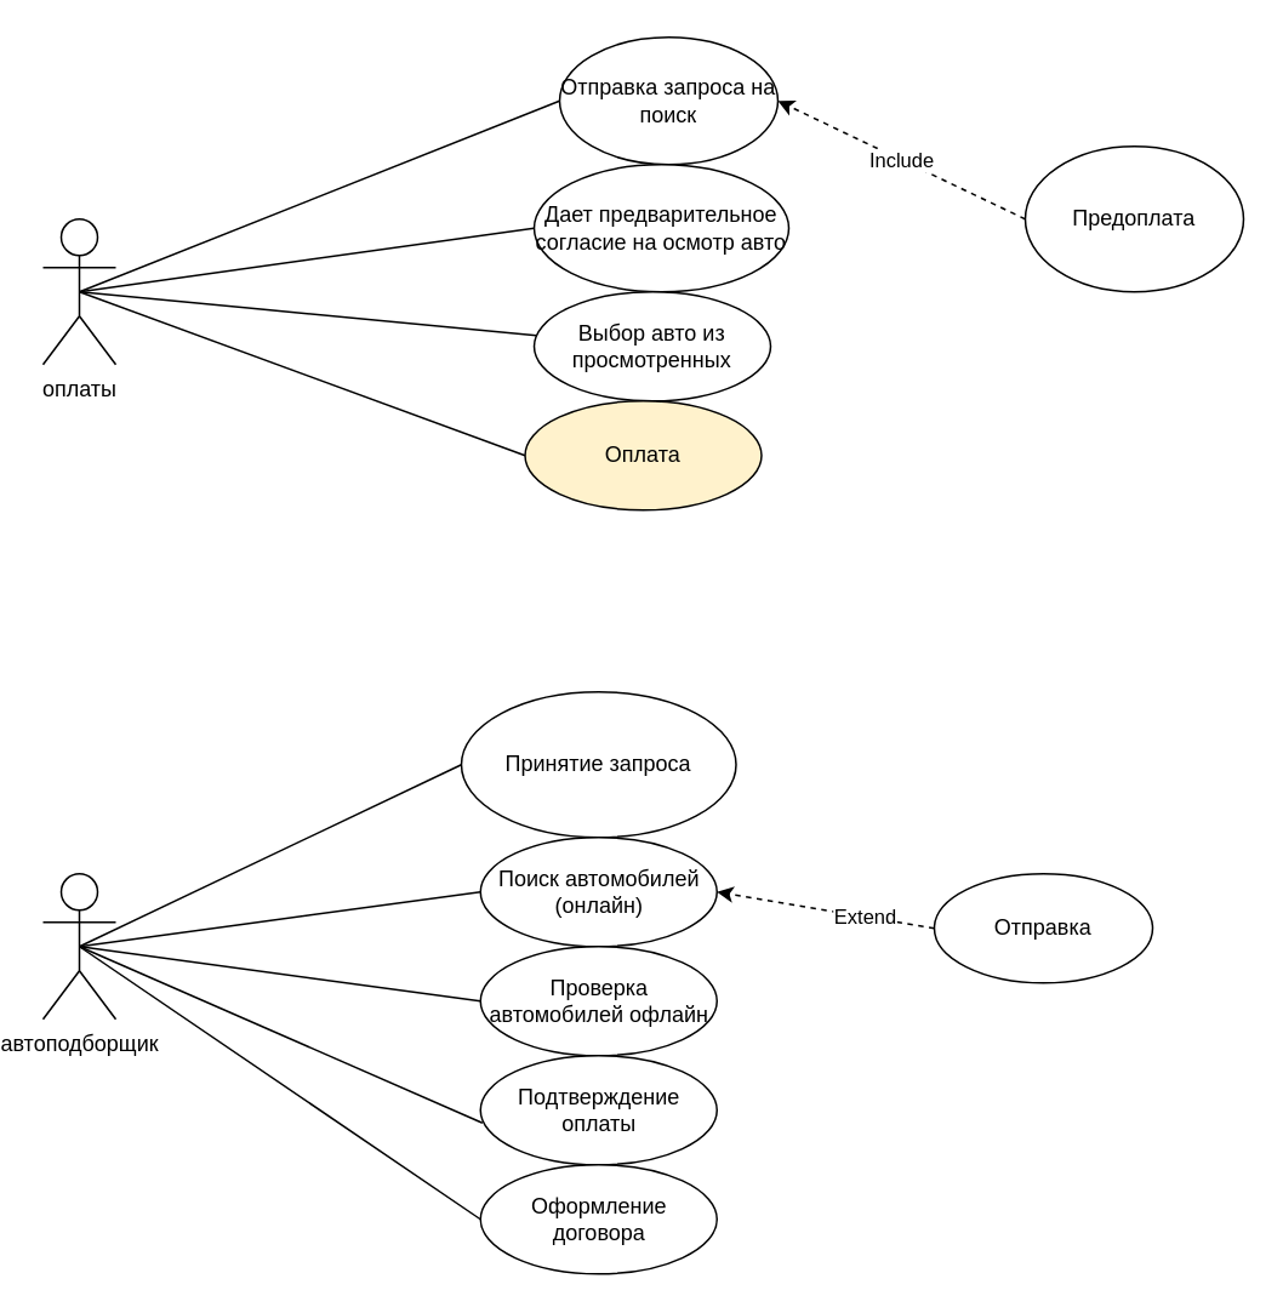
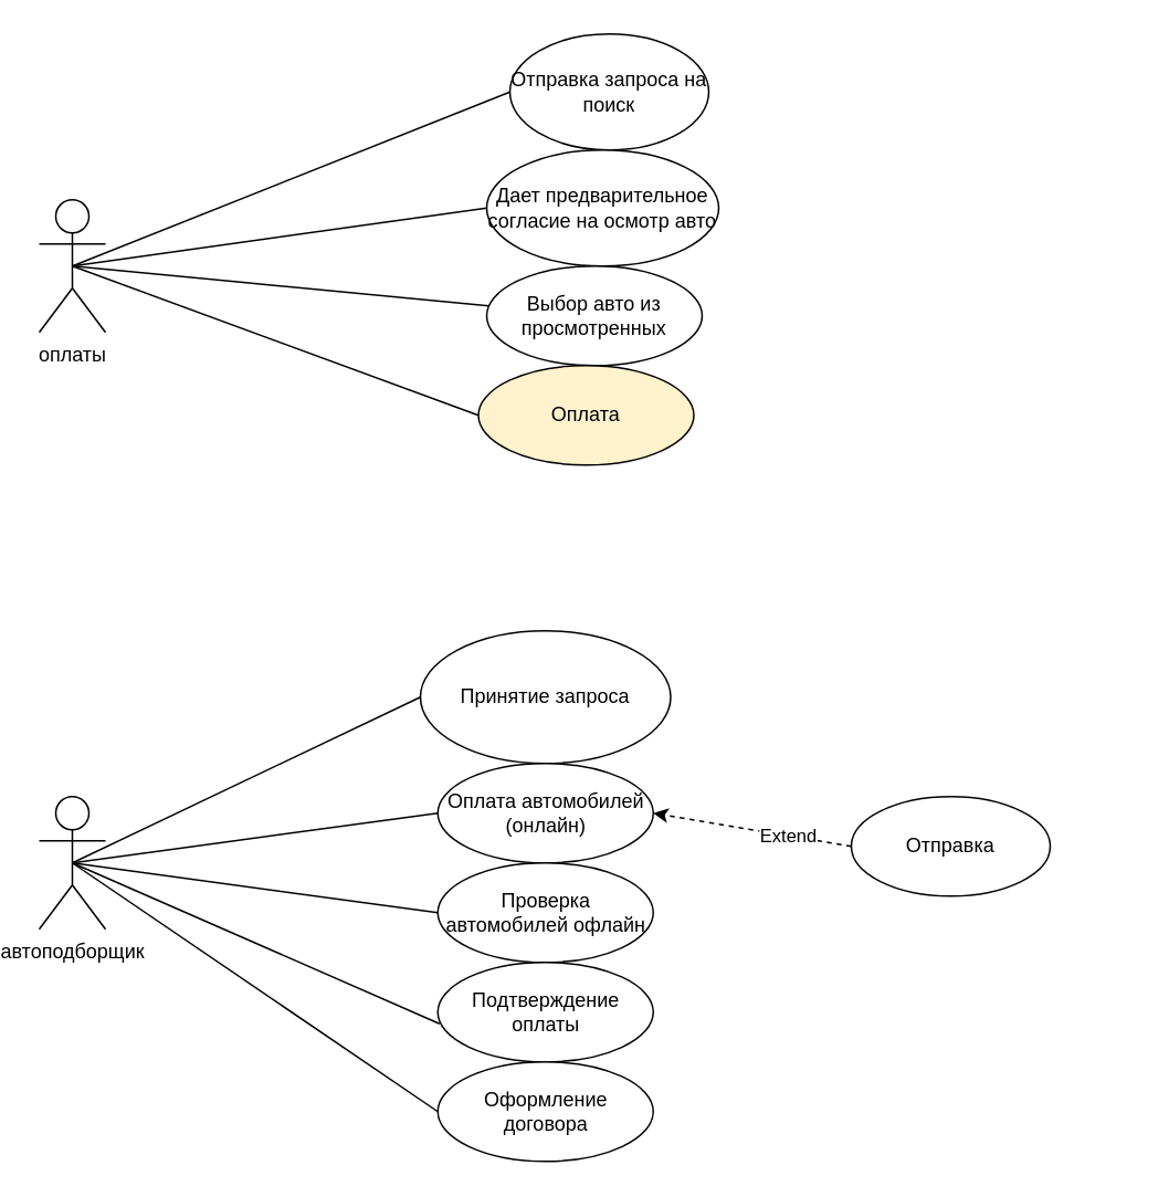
- <mxCell id="23" value="Include" style="endArrow=classic;html=1;exitX=0;exitY=0.5;exitDx=0;exitDy=0;entryX=1;entryY=0.5;entryDx=0;entryDy=0;dashed=1;" parent="1" source="22" target="2" edge="1"><mxGeometry relative="1" as="geometry"><mxPoint x="350" y="340" as="sourcePoint" /><mxPoint x="500" y="170" as="targetPoint" /></mxGeometry></mxCell>
- <mxCell id="22" value="Предоплата" style="ellipse;whiteSpace=wrap;html=1;" parent="1" vertex="1"><mxGeometry x="560" y="80" width="120" height="80" as="geometry" /></mxCell>
- <mxCell id="7" value="Поиск автомобилей (онлайн)" style="ellipse;whiteSpace=wrap;html=1;" parent="1" vertex="1"><mxGeometry x="260.5" y="460" width="130" height="60" as="geometry" /></mxCell>
+ <mxCell id="7" value="Оплата автомобилей (онлайн)" style="ellipse;whiteSpace=wrap;html=1;" parent="1" vertex="1"><mxGeometry x="260.5" y="460" width="130" height="60" as="geometry" /></mxCell>
